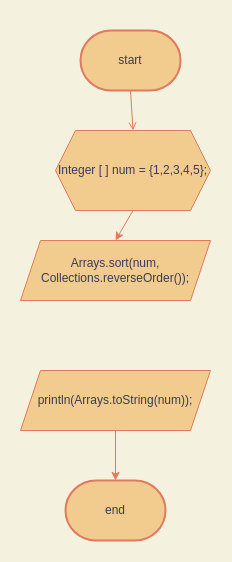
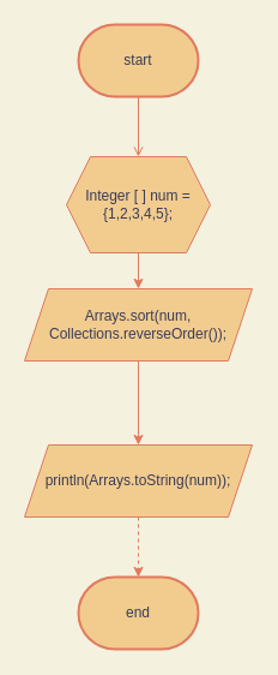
- <mxCell id="2" value="start" style="strokeWidth=2;html=1;shape=mxgraph.flowchart.terminator;whiteSpace=wrap;fillColor=#F2CC8F;strokeColor=#E07A5F;fontColor=#393C56;" vertex="1" parent="1"><mxGeometry x="80" y="30" width="100" height="60" as="geometry" /></mxCell>
+ <mxCell id="2" value="start" style="strokeWidth=2;html=1;shape=mxgraph.flowchart.terminator;whiteSpace=wrap;fillColor=#F2CC8F;strokeColor=#E07A5F;fontColor=#393C56;" vertex="1" parent="1"><mxGeometry x="65" width="100" height="60" as="geometry" y="20" /></mxCell>
- <mxCell id="4" value="Integer [ ] num = {1,2,3,4,5};" style="shape=hexagon;perimeter=hexagonPerimeter2;whiteSpace=wrap;html=1;fixedSize=1;fillColor=#F2CC8F;strokeColor=#E07A5F;fontColor=#393C56;" vertex="1" parent="1"><mxGeometry x="55" y="130" width="155" height="80" as="geometry" /></mxCell>
+ <mxCell id="4" value="Integer [ ] num = {1,2,3,4,5};" style="shape=hexagon;perimeter=hexagonPerimeter2;whiteSpace=wrap;html=1;fixedSize=1;fillColor=#F2CC8F;strokeColor=#E07A5F;fontColor=#393C56;" vertex="1" parent="1"><mxGeometry x="55" y="130" width="120" height="80" as="geometry" /></mxCell>
+ <mxCell id="9" value="" style="endArrow=classic;html=1;rounded=0;strokeColor=#E07A5F;fontColor=#393C56;fillColor=#F2CC8F;entryX=0.5;entryY=0;entryDx=0;entryDy=0;exitX=0.5;exitY=1;exitDx=0;exitDy=0;" edge="1" parent="1" source="5" target="6"><mxGeometry width="50" height="50" relative="1" as="geometry"><mxPoint x="-120" y="220" as="sourcePoint" /><mxPoint x="-70" y="170" as="targetPoint" /></mxGeometry></mxCell>
- <mxCell id="8" value="" style="endArrow=classic;html=1;rounded=0;strokeColor=#E07A5F;fontColor=#393C56;fillColor=#F2CC8F;entryX=0.5;entryY=0;entryDx=0;entryDy=0;entryPerimeter=0;exitX=0.5;exitY=1;exitDx=0;exitDy=0;" edge="1" parent="1" source="6" target="3"><mxGeometry width="50" height="50" relative="1" as="geometry"><mxPoint x="-130" y="210" as="sourcePoint" /><mxPoint x="-80" y="160" as="targetPoint" /></mxGeometry></mxCell>
+ <mxCell id="8" value="" style="endArrow=classic;html=1;rounded=0;strokeColor=#E07A5F;fontColor=#393C56;fillColor=#F2CC8F;entryX=0.5;entryY=0;entryDx=0;entryDy=0;entryPerimeter=0;exitX=0.5;exitY=1;exitDx=0;exitDy=0;dashed=1;" edge="1" parent="1" source="6" target="3"><mxGeometry width="50" height="50" relative="1" as="geometry"><mxPoint x="-130" y="210" as="sourcePoint" /><mxPoint x="-80" y="160" as="targetPoint" /></mxGeometry></mxCell>
